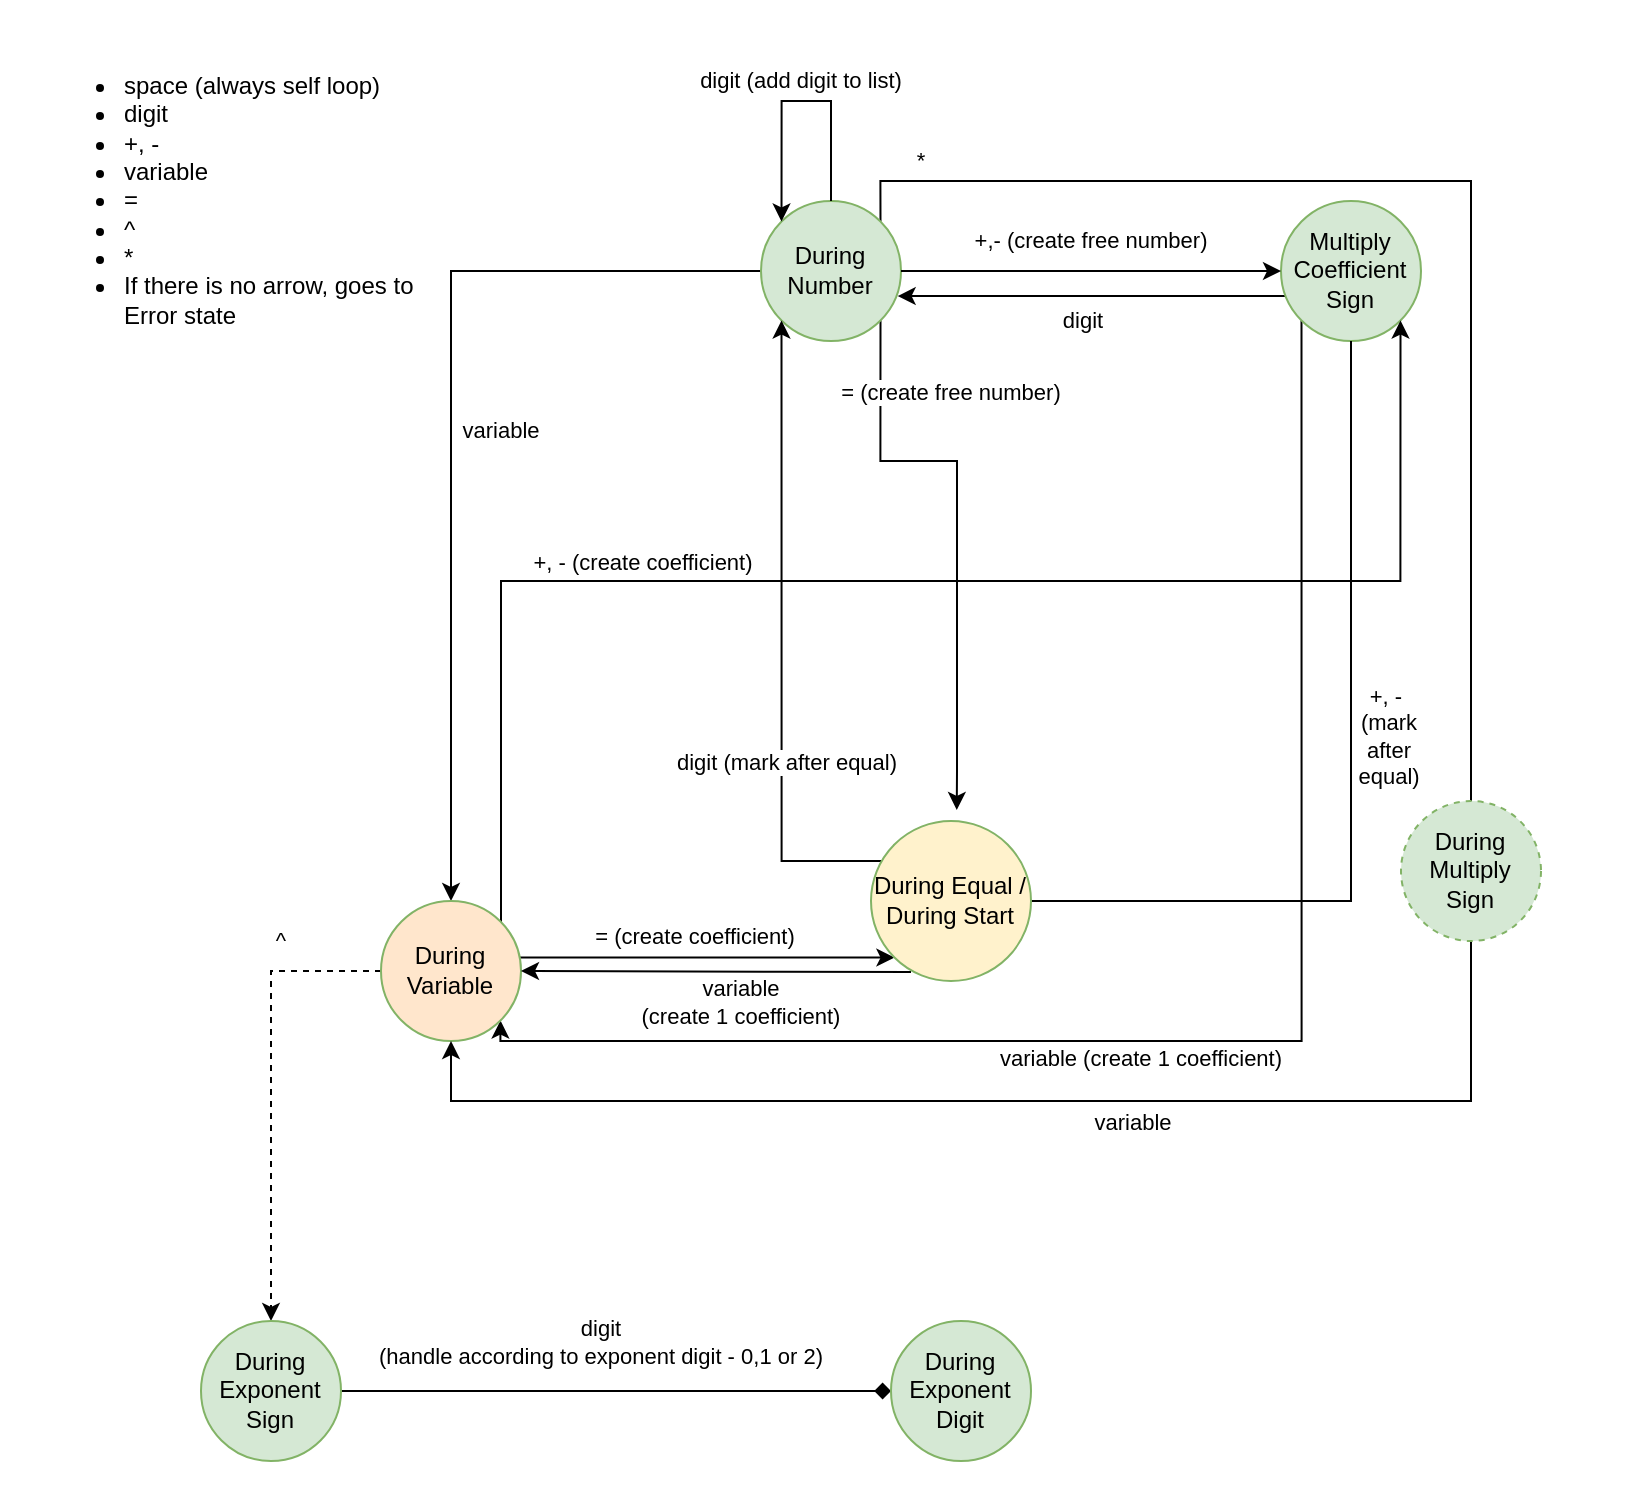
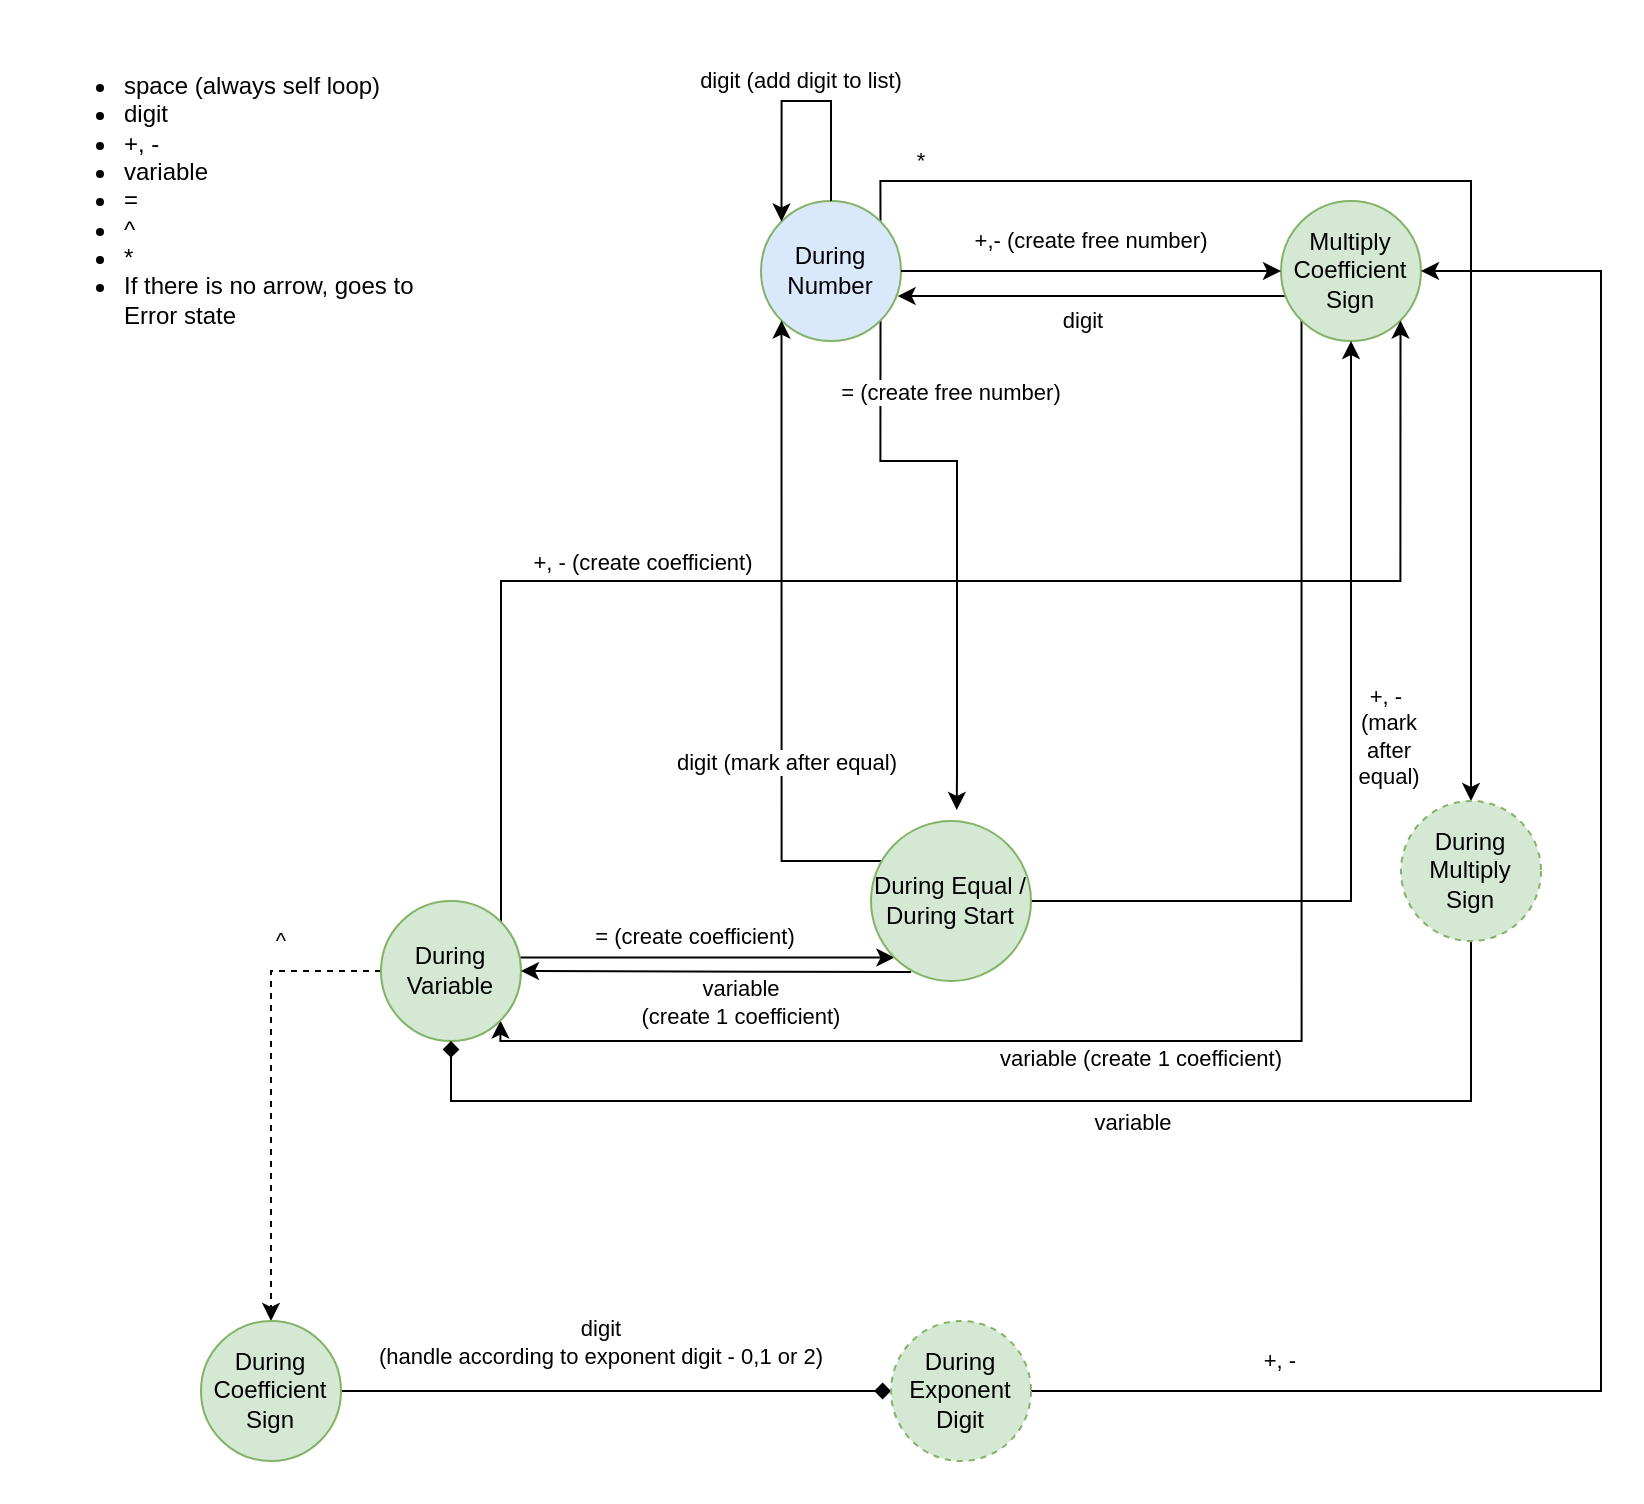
- <mxCell id="5" value="During Number" style="ellipse;whiteSpace=wrap;html=1;fillColor=#d5e8d4;strokeColor=#82b366;" vertex="1" parent="1"><mxGeometry x="380" y="100" width="70" height="70" as="geometry" /></mxCell>
+ <mxCell id="5" value="During Number" style="ellipse;whiteSpace=wrap;html=1;fillColor=#dae8fc;strokeColor=#82b366;" vertex="1" parent="1"><mxGeometry x="380" y="100" width="70" height="70" as="geometry" /></mxCell>
- <mxCell id="22" style="edgeStyle=orthogonalEdgeStyle;rounded=0;orthogonalLoop=1;jettySize=auto;html=1;entryX=0.5;entryY=1;entryDx=0;entryDy=0;exitX=1;exitY=0.5;exitDx=0;exitDy=0;endArrow=none;" edge="1" parent="1" source="26" target="12"><mxGeometry relative="1" as="geometry" /></mxCell>
+ <mxCell id="22" style="edgeStyle=orthogonalEdgeStyle;rounded=0;orthogonalLoop=1;jettySize=auto;html=1;entryX=0.5;entryY=1;entryDx=0;entryDy=0;exitX=1;exitY=0.5;exitDx=0;exitDy=0;" edge="1" parent="1" source="26" target="12"><mxGeometry relative="1" as="geometry" /></mxCell>
- <mxCell id="2" value="variable" style="edgeStyle=orthogonalEdgeStyle;rounded=0;orthogonalLoop=1;jettySize=auto;html=1;entryX=0.5;entryY=0;entryDx=0;entryDy=0;" edge="1" parent="1" source="5" target="19"><mxGeometry y="25" relative="1" as="geometry"><Array as="points"><mxPoint x="225" y="135" /></Array><mxPoint as="offset" /></mxGeometry></mxCell>
- <mxCell id="4" value="*" style="edgeStyle=orthogonalEdgeStyle;rounded=0;orthogonalLoop=1;jettySize=auto;html=1;entryX=0.5;entryY=0;entryDx=0;entryDy=0;exitX=1;exitY=0;exitDx=0;exitDy=0;endArrow=none;" edge="1" parent="1" source="5" target="29"><mxGeometry x="-0.87" y="10" relative="1" as="geometry"><mxPoint x="750" y="390" as="targetPoint" /><Array as="points"><mxPoint x="440" y="90" /><mxPoint x="735" y="90" /></Array><mxPoint as="offset" /></mxGeometry></mxCell>
+ <mxCell id="4" value="*" style="edgeStyle=orthogonalEdgeStyle;rounded=0;orthogonalLoop=1;jettySize=auto;html=1;entryX=0.5;entryY=0;entryDx=0;entryDy=0;exitX=1;exitY=0;exitDx=0;exitDy=0;" edge="1" parent="1" source="5" target="29"><mxGeometry x="-0.87" y="10" relative="1" as="geometry"><mxPoint x="750" y="390" as="targetPoint" /><Array as="points"><mxPoint x="440" y="90" /><mxPoint x="735" y="90" /></Array><mxPoint as="offset" /></mxGeometry></mxCell>
- <mxCell id="26" value="During Equal / During Start" style="ellipse;whiteSpace=wrap;html=1;fillColor=#fff2cc;strokeColor=#82b366;" vertex="1" parent="1"><mxGeometry x="435" y="410" width="80" height="80" as="geometry" /></mxCell>
+ <mxCell id="26" value="During Equal / During Start" style="ellipse;whiteSpace=wrap;html=1;fillColor=#d5e8d4;strokeColor=#82b366;" vertex="1" parent="1"><mxGeometry x="435" y="410" width="80" height="80" as="geometry" /></mxCell>
- <mxCell id="19" value="During Variable" style="ellipse;whiteSpace=wrap;html=1;fillColor=#ffe6cc;strokeColor=#82b366;" vertex="1" parent="1"><mxGeometry x="190" y="450" width="70" height="70" as="geometry" /></mxCell>
+ <mxCell id="19" value="During Variable" style="ellipse;whiteSpace=wrap;html=1;fillColor=#d5e8d4;strokeColor=#82b366;" vertex="1" parent="1"><mxGeometry x="190" y="450" width="70" height="70" as="geometry" /></mxCell>
+ <mxCell id="33" style="edgeStyle=orthogonalEdgeStyle;rounded=0;orthogonalLoop=1;jettySize=auto;html=1;entryX=1;entryY=0.5;entryDx=0;entryDy=0;" edge="1" parent="1" source="35" target="12"><mxGeometry relative="1" as="geometry"><Array as="points"><mxPoint x="800" y="695" /><mxPoint x="800" y="135" /></Array></mxGeometry></mxCell>
+ <mxCell id="34" value="+, -&amp;nbsp;" style="edgeLabel;html=1;align=center;verticalAlign=middle;resizable=0;points=[];" vertex="1" connectable="0" parent="33"><mxGeometry x="-0.756" relative="1" as="geometry"><mxPoint x="11.21" y="-15.03" as="offset" /></mxGeometry></mxCell>
- <mxCell id="27" style="edgeStyle=orthogonalEdgeStyle;rounded=0;orthogonalLoop=1;jettySize=auto;html=1;entryX=0.5;entryY=1;entryDx=0;entryDy=0;" edge="1" parent="1" source="29" target="19"><mxGeometry relative="1" as="geometry"><mxPoint x="720" y="620" as="targetPoint" /><Array as="points"><mxPoint x="735" y="550" /><mxPoint x="225" y="550" /></Array></mxGeometry></mxCell>
+ <mxCell id="27" style="edgeStyle=orthogonalEdgeStyle;rounded=0;orthogonalLoop=1;jettySize=auto;html=1;entryX=0.5;entryY=1;entryDx=0;entryDy=0;endArrow=diamond;" edge="1" parent="1" source="29" target="19"><mxGeometry relative="1" as="geometry"><mxPoint x="720" y="620" as="targetPoint" /><Array as="points"><mxPoint x="735" y="550" /><mxPoint x="225" y="550" /></Array></mxGeometry></mxCell>
- <mxCell id="32" value="During Exponent Sign" style="ellipse;whiteSpace=wrap;html=1;fillColor=#d5e8d4;strokeColor=#82b366;" vertex="1" parent="1"><mxGeometry x="100" y="660" width="70" height="70" as="geometry" /></mxCell>
+ <mxCell id="32" value="During Coefficient Sign" style="ellipse;whiteSpace=wrap;html=1;fillColor=#d5e8d4;strokeColor=#82b366;" vertex="1" parent="1"><mxGeometry x="100" y="660" width="70" height="70" as="geometry" /></mxCell>
- <mxCell id="35" value="During Exponent Digit" style="ellipse;whiteSpace=wrap;html=1;fillColor=#d5e8d4;strokeColor=#82b366;" vertex="1" parent="1"><mxGeometry x="445" y="660" width="70" height="70" as="geometry" /></mxCell>
+ <mxCell id="35" value="During Exponent Digit" style="ellipse;whiteSpace=wrap;html=1;fillColor=#d5e8d4;strokeColor=#82b366;dashed=1;" vertex="1" parent="1"><mxGeometry x="445" y="660" width="70" height="70" as="geometry" /></mxCell>
